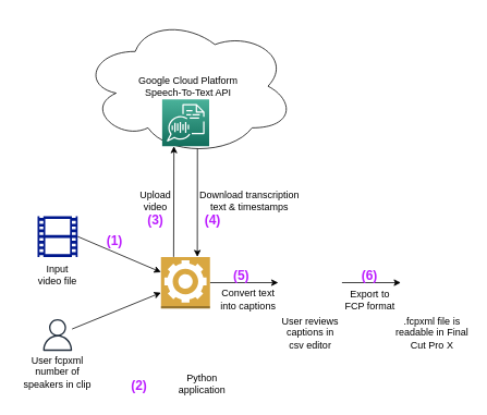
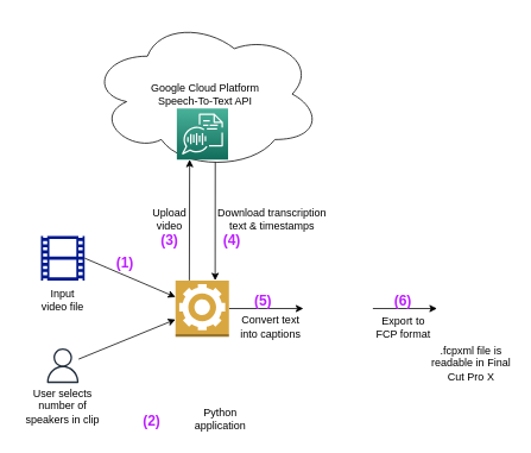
- <mxCell id="21" value="User reviews captions in csv editor" style="text;html=1;strokeColor=none;fillColor=none;align=center;verticalAlign=middle;whiteSpace=wrap;rounded=0;" vertex="1" parent="1"><mxGeometry x="340.75" y="392" width="76.5" height="30" as="geometry" /></mxCell>
- <mxCell id="25" value="User fcpxml number of speakers in clip" style="text;html=1;strokeColor=none;fillColor=none;align=center;verticalAlign=middle;whiteSpace=wrap;rounded=0;" vertex="1" parent="1"><mxGeometry x="20" y="440" width="100" height="30" as="geometry" /></mxCell>
+ <mxCell id="25" value="User selects number of speakers in clip" style="text;html=1;strokeColor=none;fillColor=none;align=center;verticalAlign=middle;whiteSpace=wrap;rounded=0;" vertex="1" parent="1"><mxGeometry x="20" y="440" width="100" height="30" as="geometry" /></mxCell>
